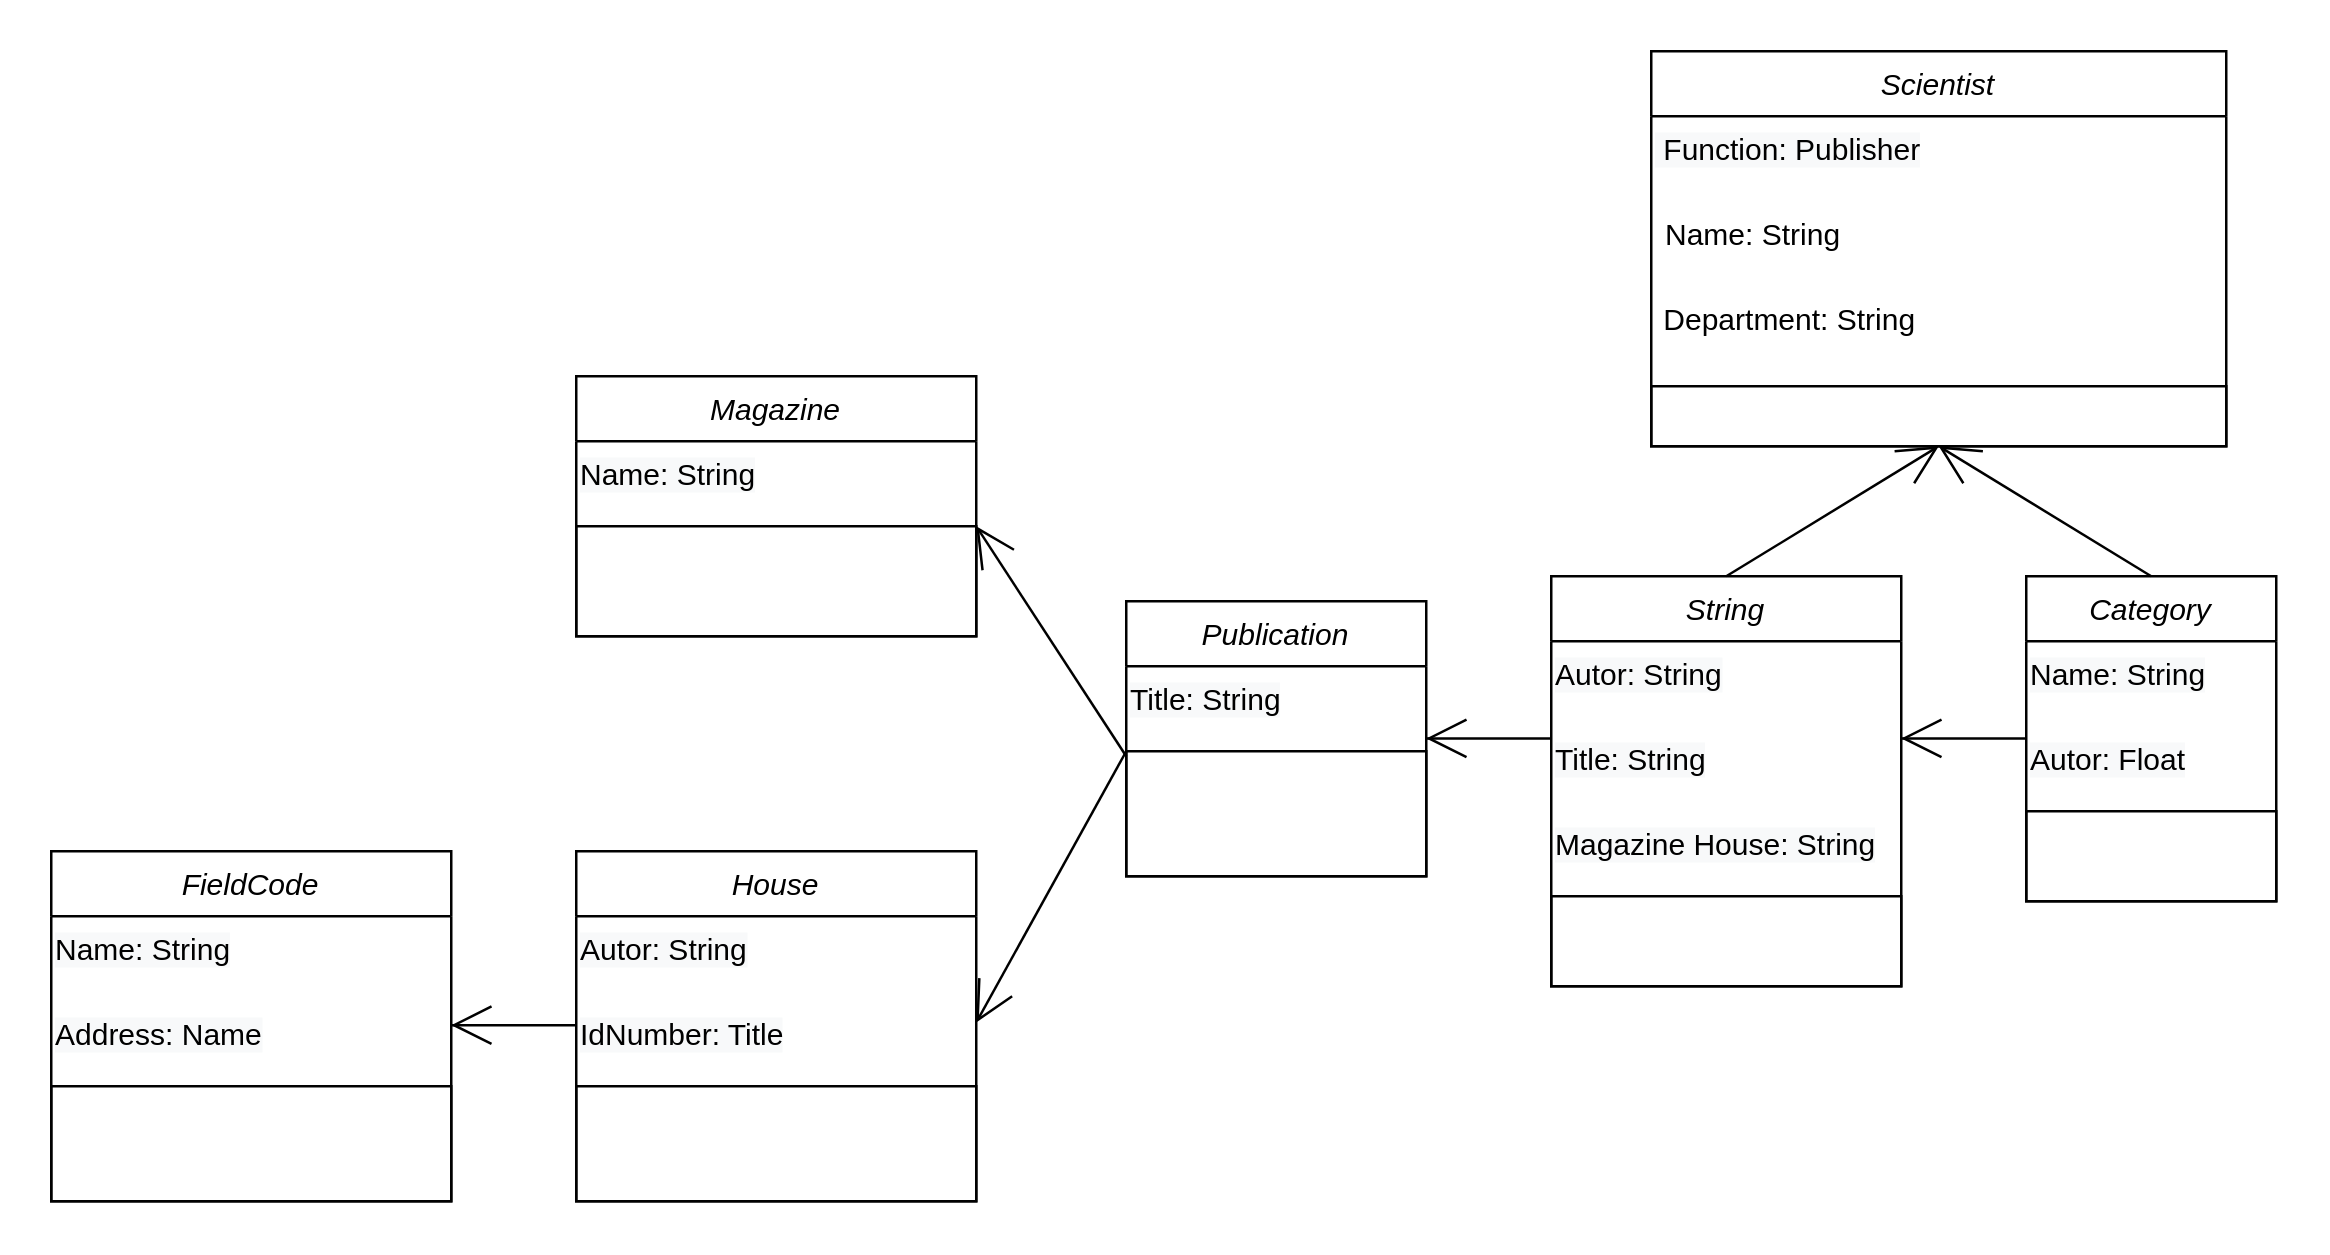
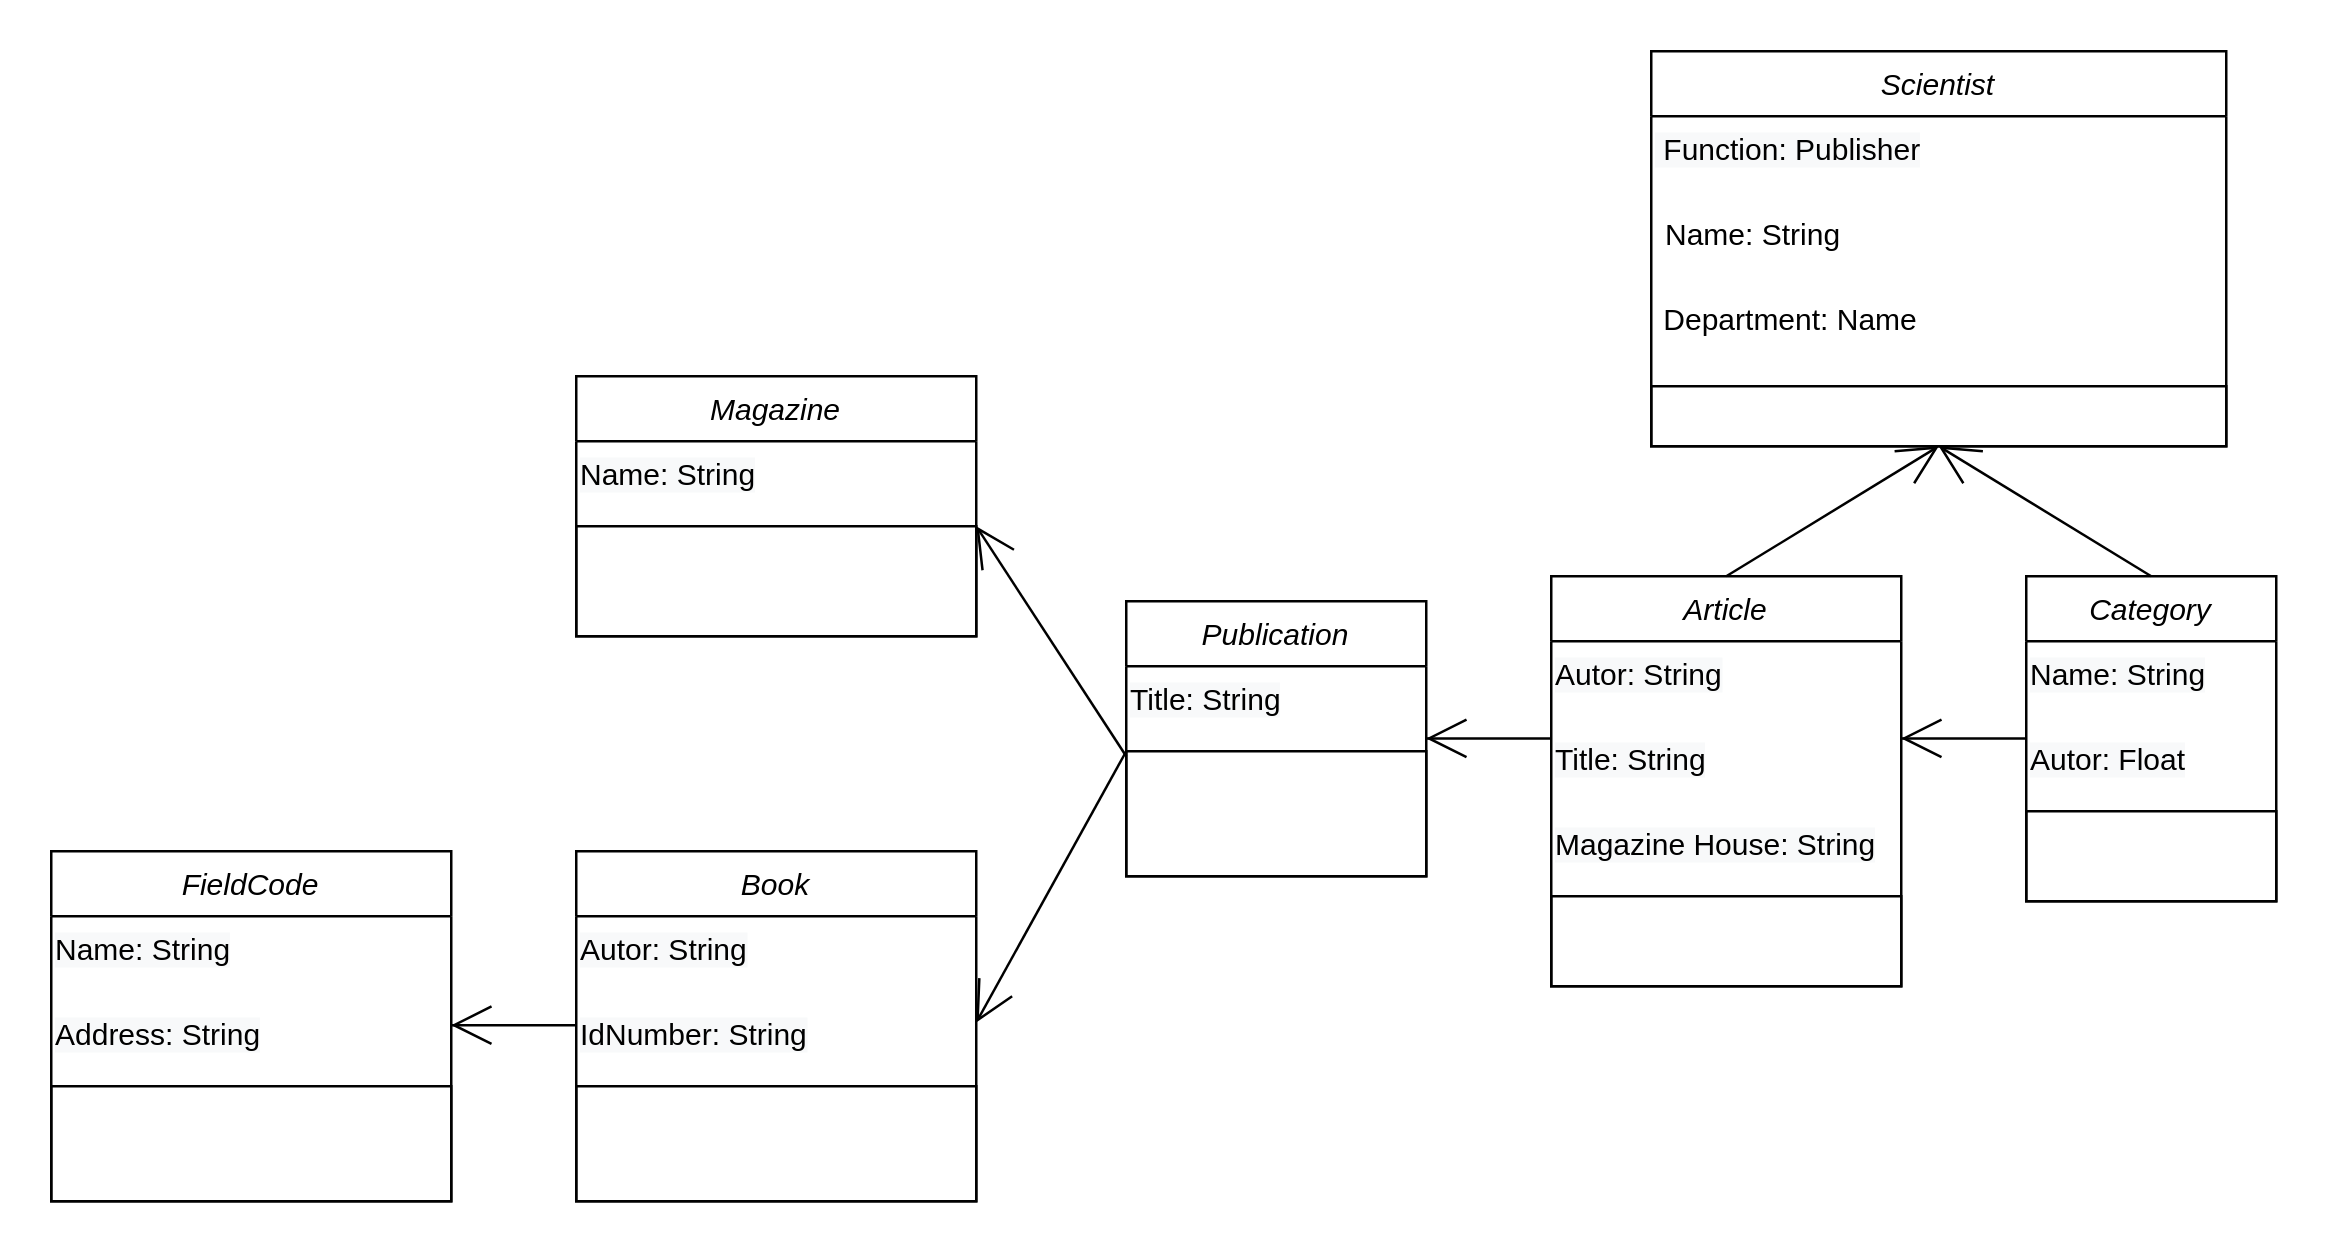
- <mxCell id="5" value="&amp;nbsp;Department: String" style="text;whiteSpace=wrap;html=1;strokeColor=none;" vertex="1" parent="2"><mxGeometry y="94" width="230" height="40" as="geometry" /></mxCell>
+ <mxCell id="5" value="&amp;nbsp;Department: Name" style="text;whiteSpace=wrap;html=1;strokeColor=none;" vertex="1" parent="2"><mxGeometry y="94" width="230" height="40" as="geometry" /></mxCell>
- <mxCell id="19" value="String" style="swimlane;fontStyle=2;childLayout=stackLayout;horizontal=1;startSize=26;fillColor=none;horizontalStack=0;resizeParent=1;resizeParentMax=0;resizeLast=0;collapsible=1;marginBottom=0;strokeColor=default;" vertex="1" parent="1"><mxGeometry x="620" y="230" width="140" height="164" as="geometry" /></mxCell>
+ <mxCell id="19" value="Article" style="swimlane;fontStyle=2;childLayout=stackLayout;horizontal=1;startSize=26;fillColor=none;horizontalStack=0;resizeParent=1;resizeParentMax=0;resizeLast=0;collapsible=1;marginBottom=0;strokeColor=default;" vertex="1" parent="1"><mxGeometry x="620" y="230" width="140" height="164" as="geometry" /></mxCell>
- <mxCell id="14" value="House" style="swimlane;fontStyle=2;childLayout=stackLayout;horizontal=1;startSize=26;fillColor=none;horizontalStack=0;resizeParent=1;resizeParentMax=0;resizeLast=0;collapsible=1;marginBottom=0;strokeColor=default;" vertex="1" parent="1"><mxGeometry x="230" y="340" width="160" height="140" as="geometry" /></mxCell>
+ <mxCell id="14" value="Book" style="swimlane;fontStyle=2;childLayout=stackLayout;horizontal=1;startSize=26;fillColor=none;horizontalStack=0;resizeParent=1;resizeParentMax=0;resizeLast=0;collapsible=1;marginBottom=0;strokeColor=default;" vertex="1" parent="1"><mxGeometry x="230" y="340" width="160" height="140" as="geometry" /></mxCell>
- <mxCell id="34" value="&lt;span style=&quot;color: rgb(0, 0, 0); font-family: Helvetica; font-size: 12px; font-style: normal; font-variant-ligatures: normal; font-variant-caps: normal; font-weight: 400; letter-spacing: normal; orphans: 2; text-align: left; text-indent: 0px; text-transform: none; widows: 2; word-spacing: 0px; -webkit-text-stroke-width: 0px; background-color: rgb(248, 249, 250); text-decoration-thickness: initial; text-decoration-style: initial; text-decoration-color: initial; float: none; display: inline !important;&quot;&gt;Address: Name&lt;br&gt;&lt;/span&gt;" style="text;whiteSpace=wrap;html=1;strokeColor=none;" vertex="1" parent="32"><mxGeometry y="60" width="160" height="34" as="geometry" /></mxCell>
+ <mxCell id="34" value="&lt;span style=&quot;color: rgb(0, 0, 0); font-family: Helvetica; font-size: 12px; font-style: normal; font-variant-ligatures: normal; font-variant-caps: normal; font-weight: 400; letter-spacing: normal; orphans: 2; text-align: left; text-indent: 0px; text-transform: none; widows: 2; word-spacing: 0px; -webkit-text-stroke-width: 0px; background-color: rgb(248, 249, 250); text-decoration-thickness: initial; text-decoration-style: initial; text-decoration-color: initial; float: none; display: inline !important;&quot;&gt;Address: String&lt;br&gt;&lt;/span&gt;" style="text;whiteSpace=wrap;html=1;strokeColor=none;" vertex="1" parent="32"><mxGeometry y="60" width="160" height="34" as="geometry" /></mxCell>
- <mxCell id="16" value="&lt;span style=&quot;color: rgb(0, 0, 0); font-family: Helvetica; font-size: 12px; font-style: normal; font-variant-ligatures: normal; font-variant-caps: normal; font-weight: 400; letter-spacing: normal; orphans: 2; text-align: left; text-indent: 0px; text-transform: none; widows: 2; word-spacing: 0px; -webkit-text-stroke-width: 0px; background-color: rgb(248, 249, 250); text-decoration-thickness: initial; text-decoration-style: initial; text-decoration-color: initial; float: none; display: inline !important;&quot;&gt;IdNumber: Title&lt;br&gt;&lt;/span&gt;" style="text;whiteSpace=wrap;html=1;strokeColor=none;" vertex="1" parent="14"><mxGeometry y="60" width="160" height="34" as="geometry" /></mxCell>
+ <mxCell id="16" value="&lt;span style=&quot;color: rgb(0, 0, 0); font-family: Helvetica; font-size: 12px; font-style: normal; font-variant-ligatures: normal; font-variant-caps: normal; font-weight: 400; letter-spacing: normal; orphans: 2; text-align: left; text-indent: 0px; text-transform: none; widows: 2; word-spacing: 0px; -webkit-text-stroke-width: 0px; background-color: rgb(248, 249, 250); text-decoration-thickness: initial; text-decoration-style: initial; text-decoration-color: initial; float: none; display: inline !important;&quot;&gt;IdNumber: String&lt;br&gt;&lt;/span&gt;" style="text;whiteSpace=wrap;html=1;strokeColor=none;" vertex="1" parent="14"><mxGeometry y="60" width="160" height="34" as="geometry" /></mxCell>
